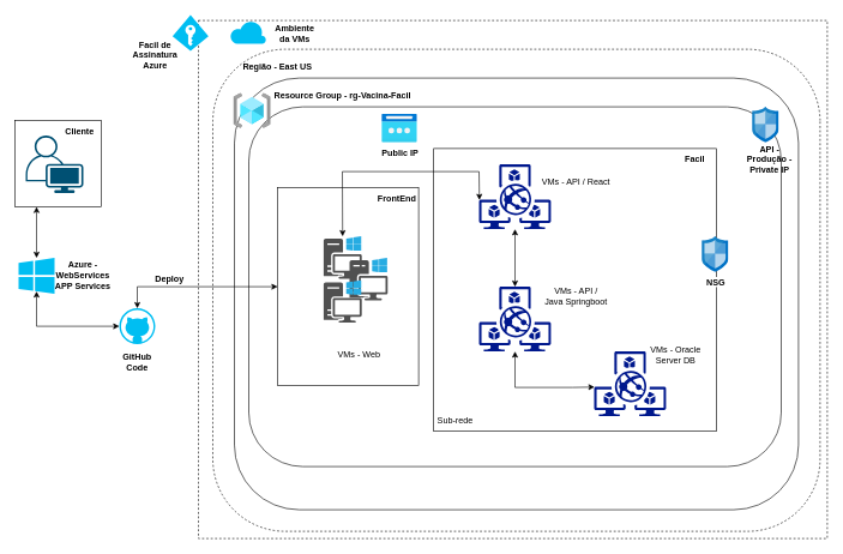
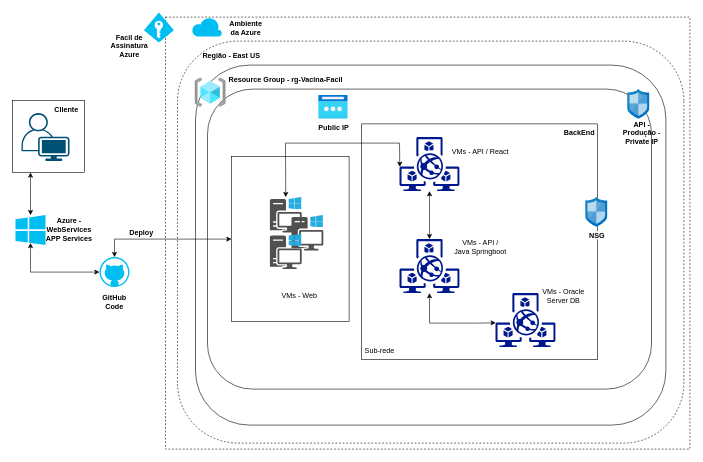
- <mxCell id="8" value="&lt;b&gt;Ambiente da VMs&lt;/b&gt;" style="text;html=1;strokeColor=none;fillColor=none;align=center;verticalAlign=middle;whiteSpace=wrap;rounded=0;" vertex="1" parent="1"><mxGeometry x="379" y="30.5" width="60" height="30" as="geometry" /></mxCell>
+ <mxCell id="8" value="&lt;b&gt;Ambiente da Azure&lt;/b&gt;" style="text;html=1;strokeColor=none;fillColor=none;align=center;verticalAlign=middle;whiteSpace=wrap;rounded=0;" vertex="1" parent="1"><mxGeometry x="379" y="30.5" width="60" height="30" as="geometry" /></mxCell>
- <mxCell id="41" value="&lt;b&gt;Facil&lt;/b&gt;" style="text;html=1;strokeColor=none;fillColor=none;align=center;verticalAlign=middle;whiteSpace=wrap;rounded=0;" vertex="1" parent="1"><mxGeometry x="935" y="206" width="60" height="30" as="geometry" /></mxCell>
+ <mxCell id="41" value="&lt;b&gt;BackEnd&lt;/b&gt;" style="text;html=1;strokeColor=none;fillColor=none;align=center;verticalAlign=middle;whiteSpace=wrap;rounded=0;" vertex="1" parent="1"><mxGeometry x="935" y="206" width="60" height="30" as="geometry" /></mxCell>
- <mxCell id="40" value="&lt;b&gt;FrontEnd&lt;/b&gt;" style="text;html=1;strokeColor=none;fillColor=none;align=center;verticalAlign=middle;whiteSpace=wrap;rounded=0;" vertex="1" parent="1"><mxGeometry x="521" y="260.5" width="60" height="30" as="geometry" /></mxCell>
